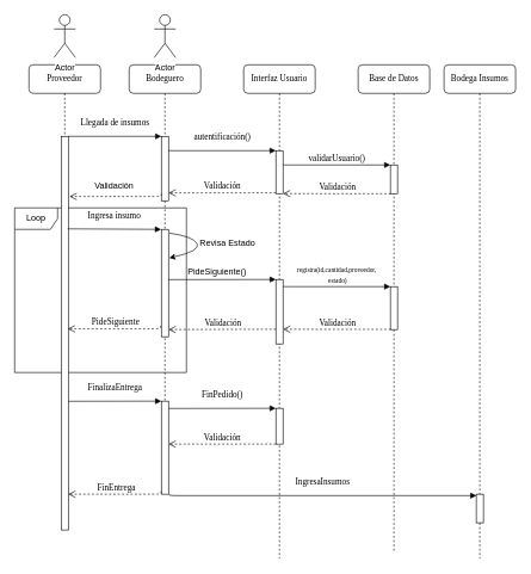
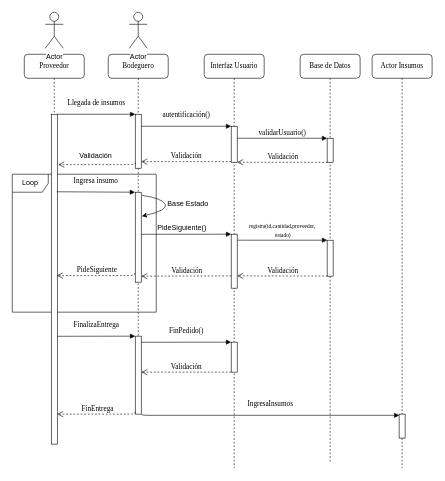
- <mxCell id="14" value="Bodega Insumos&lt;br&gt;" style="shape=umlLifeline;perimeter=lifelinePerimeter;whiteSpace=wrap;html=1;container=1;collapsible=0;recursiveResize=0;outlineConnect=0;rounded=1;shadow=0;comic=0;labelBackgroundColor=none;strokeColor=#000000;strokeWidth=1;fillColor=#FFFFFF;fontFamily=Verdana;fontSize=12;fontColor=#000000;align=center;" parent="1" vertex="1"><mxGeometry x="620" y="90" width="100" height="690" as="geometry" /></mxCell>
+ <mxCell id="14" value="Actor Insumos&lt;br&gt;" style="shape=umlLifeline;perimeter=lifelinePerimeter;whiteSpace=wrap;html=1;container=1;collapsible=0;recursiveResize=0;outlineConnect=0;rounded=1;shadow=0;comic=0;labelBackgroundColor=none;strokeColor=#000000;strokeWidth=1;fillColor=#FFFFFF;fontFamily=Verdana;fontSize=12;fontColor=#000000;align=center;" parent="1" vertex="1"><mxGeometry x="620" y="90" width="100" height="690" as="geometry" /></mxCell>
- <mxCell id="33" value="Revisa Estado" style="text;html=1;resizable=0;points=[];autosize=1;align=left;verticalAlign=top;spacingTop=-4;" vertex="1" parent="1"><mxGeometry x="277" y="330" width="90" height="20" as="geometry" /></mxCell>
+ <mxCell id="33" value="Base Estado" style="text;html=1;resizable=0;points=[];autosize=1;align=left;verticalAlign=top;spacingTop=-4;" vertex="1" parent="1"><mxGeometry x="277" y="330" width="90" height="20" as="geometry" /></mxCell>
